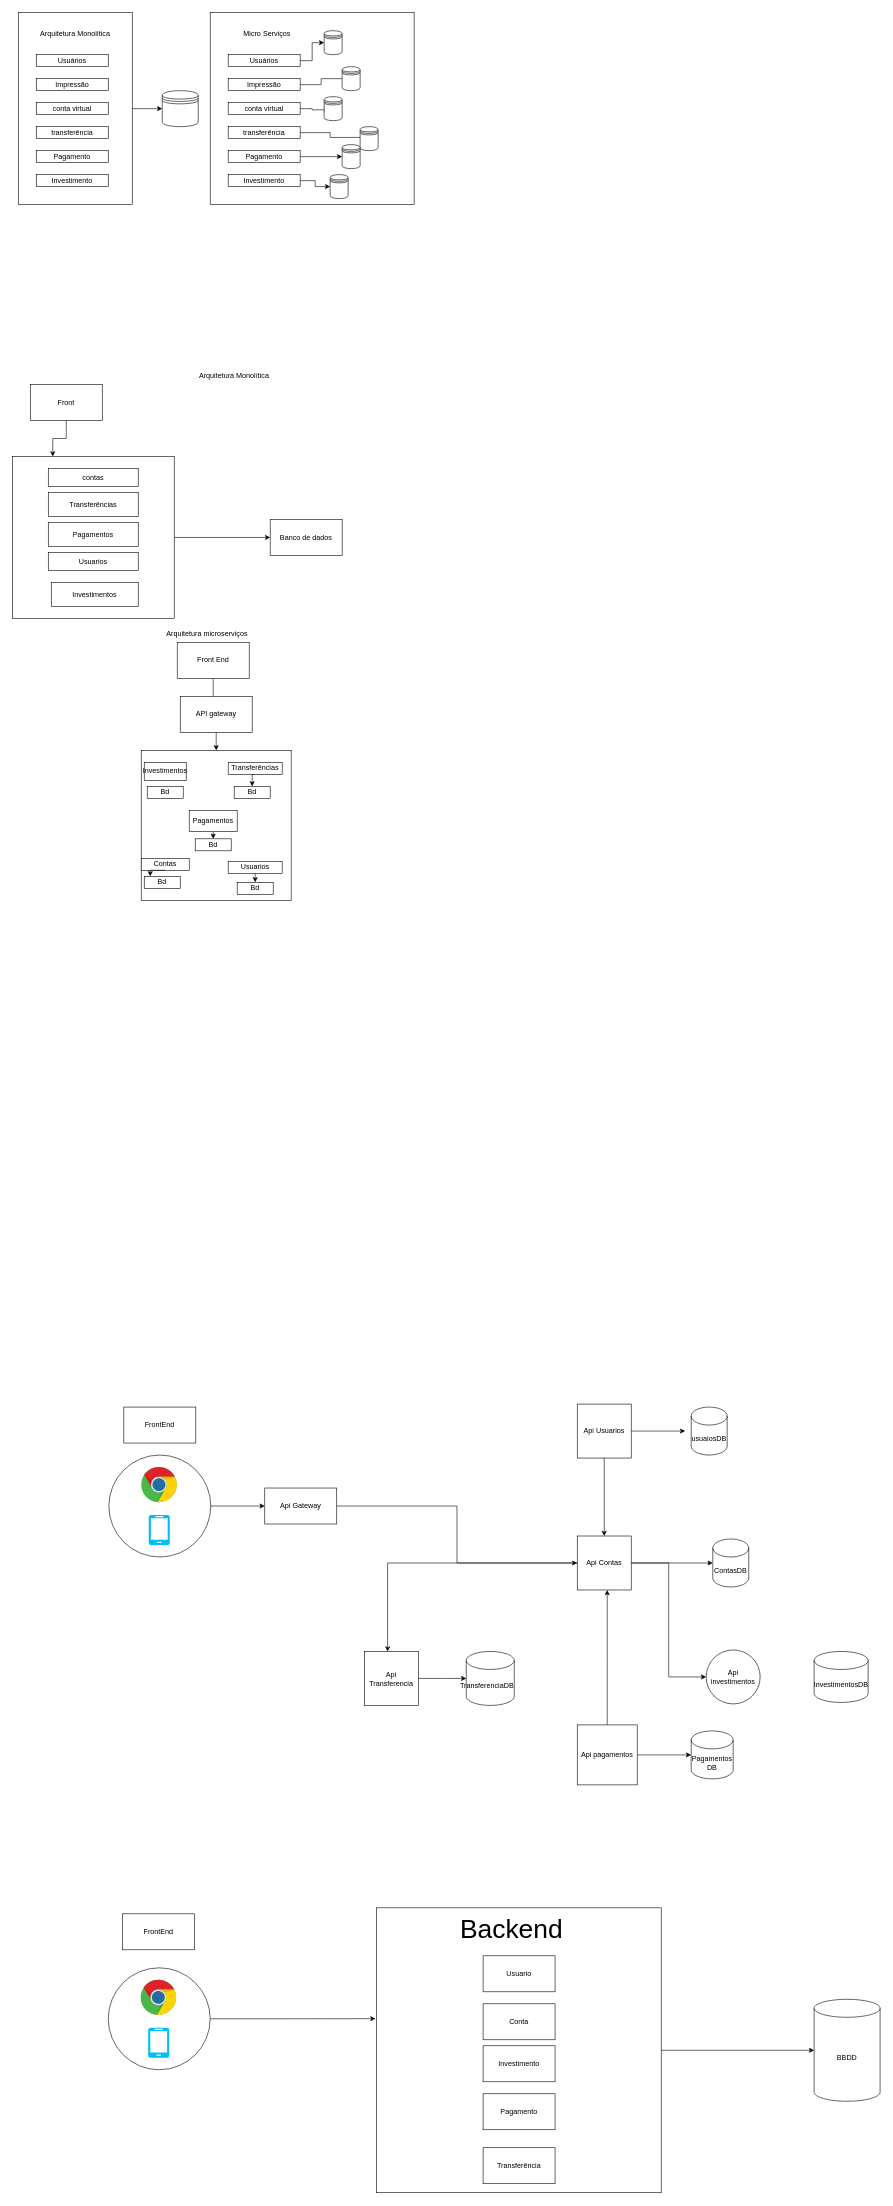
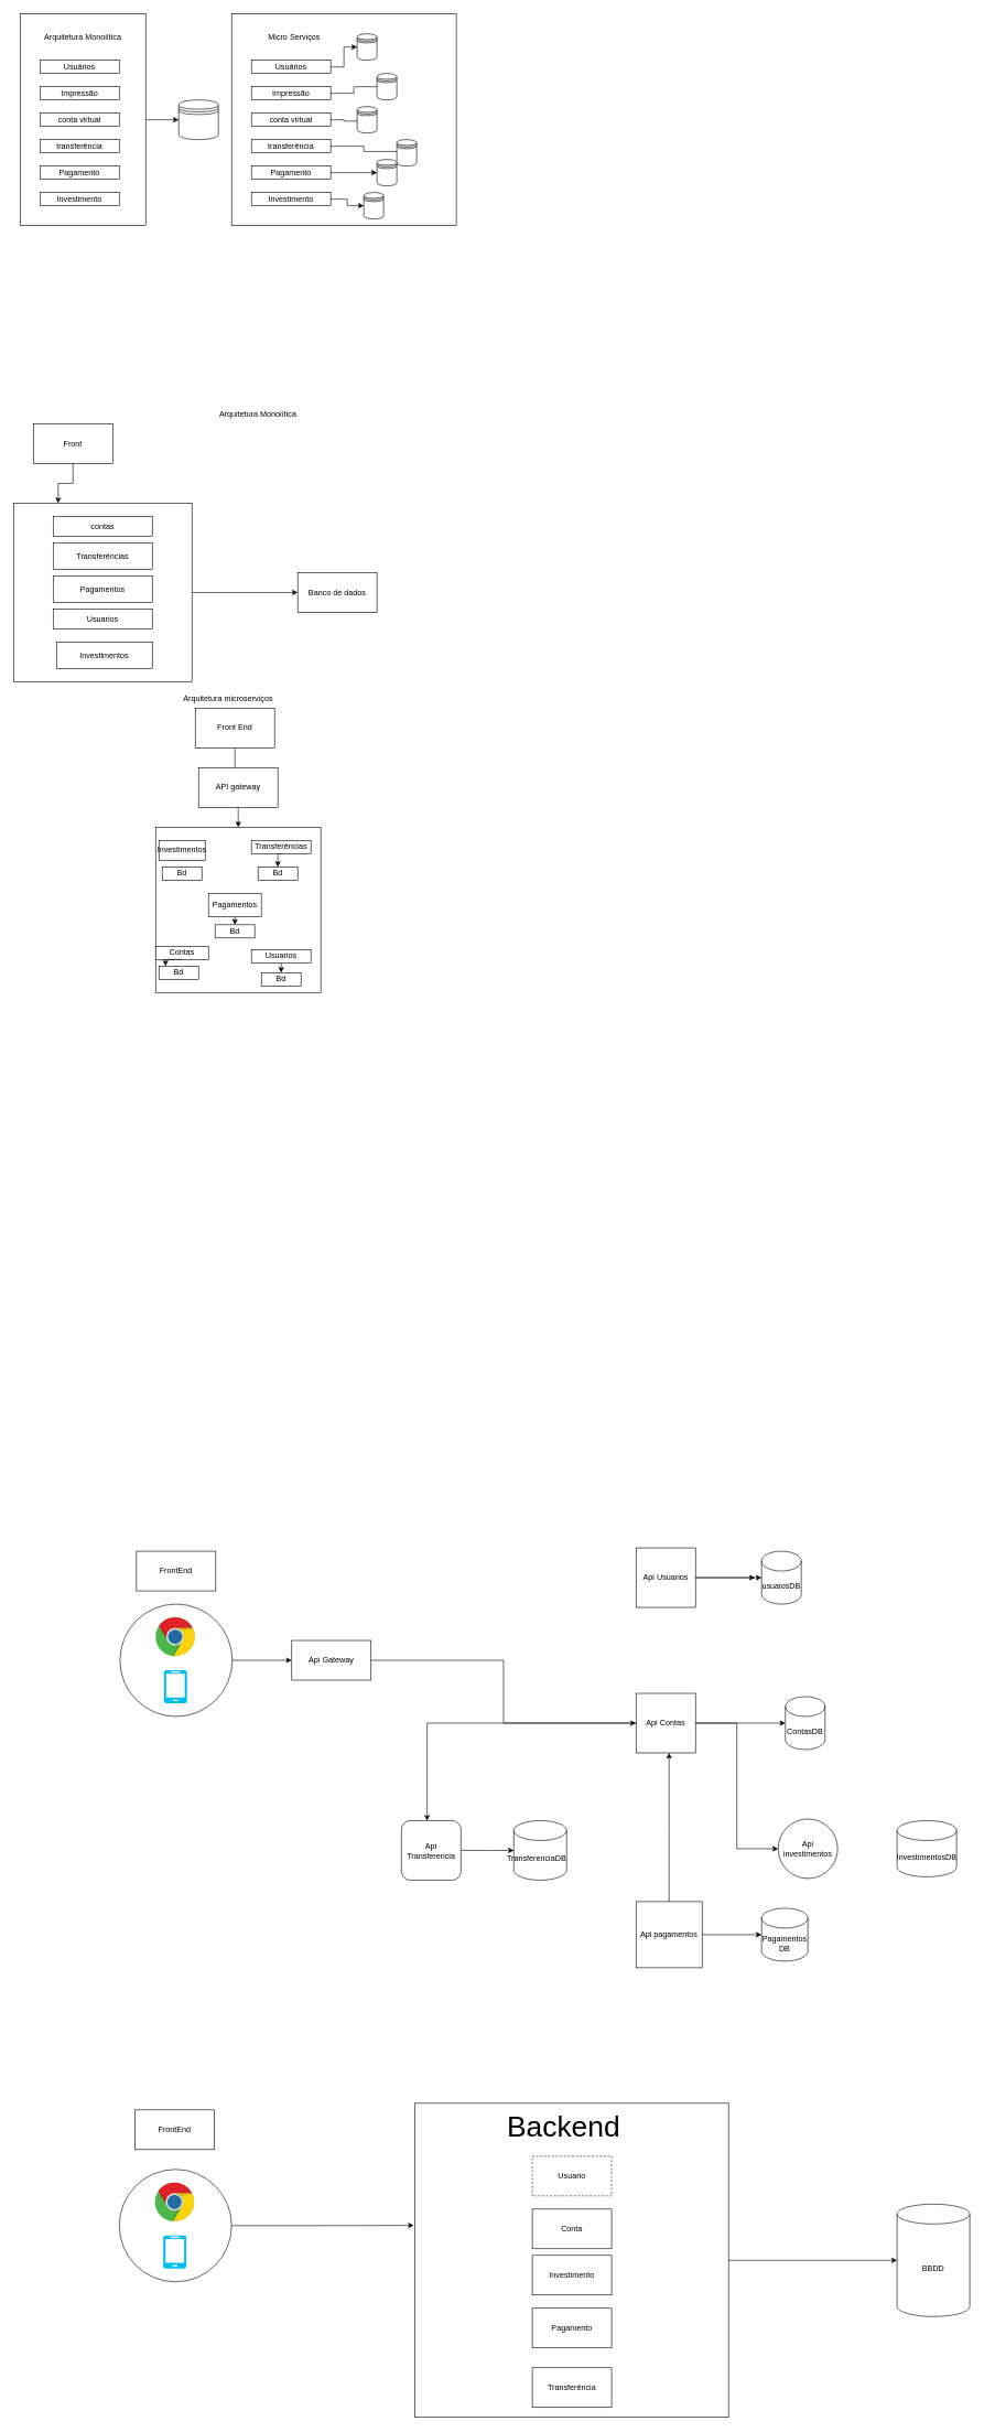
- <mxCell id="66" style="edgeStyle=orthogonalEdgeStyle;rounded=0;orthogonalLoop=1;jettySize=auto;html=1;entryX=0.5;entryY=0;entryDx=0;entryDy=0;" edge="1" parent="1" source="67" target="72"><mxGeometry relative="1" as="geometry"><mxPoint x="1007" y="2550" as="targetPoint" /></mxGeometry></mxCell>
+ <mxCell id="66" style="edgeStyle=orthogonalEdgeStyle;rounded=0;orthogonalLoop=1;jettySize=auto;html=1;" edge="1" parent="1" source="67" target="79"><mxGeometry relative="1" as="geometry"><mxPoint x="1007" y="2550" as="targetPoint" /></mxGeometry></mxCell>
- <mxCell id="74" value="Api Transferencia" style="whiteSpace=wrap;html=1;aspect=fixed;" vertex="1" parent="1"><mxGeometry x="607" y="2752.5" width="90" height="90" as="geometry" /></mxCell>
+ <mxCell id="74" value="Api Transferencia" style="whiteSpace=wrap;html=1;aspect=fixed;rounded=1;" vertex="1" parent="1"><mxGeometry x="607" y="2752.5" width="90" height="90" as="geometry" /></mxCell>
- <mxCell id="98" value="Usuario" style="rounded=0;whiteSpace=wrap;html=1;" vertex="1" parent="1"><mxGeometry x="805" y="3260" width="120" height="60" as="geometry" /></mxCell>
+ <mxCell id="98" value="Usuario" style="rounded=0;whiteSpace=wrap;html=1;dashed=1;" vertex="1" parent="1"><mxGeometry x="805" y="3260" width="120" height="60" as="geometry" /></mxCell>
